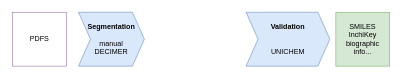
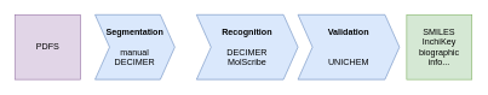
- <mxCell id="5" value="PDFS" style="whiteSpace=wrap;html=1;aspect=fixed;fillColor=#ffffff;strokeColor=#9673a6;" vertex="1" parent="1"><mxGeometry x="20" y="20" width="90" height="90" as="geometry" /></mxCell>
+ <mxCell id="5" value="PDFS" style="whiteSpace=wrap;html=1;aspect=fixed;fillColor=#e1d5e7;strokeColor=#9673a6;" vertex="1" parent="1"><mxGeometry x="20" y="20" width="90" height="90" as="geometry" /></mxCell>
+ <mxCell id="3" value="&lt;div&gt;&lt;b&gt;Recognition&lt;/b&gt;&lt;/div&gt;&lt;div&gt;&lt;br&gt;&lt;/div&gt;&lt;div&gt;DECIMER&lt;/div&gt;&lt;div&gt;MolScribe&lt;br&gt;&lt;/div&gt;" style="shape=step;perimeter=stepPerimeter;whiteSpace=wrap;html=1;fixedSize=1;fillColor=#dae8fc;strokeColor=#6c8ebf;" vertex="1" parent="1"><mxGeometry x="270" y="20" width="140" height="90" as="geometry" /></mxCell>
